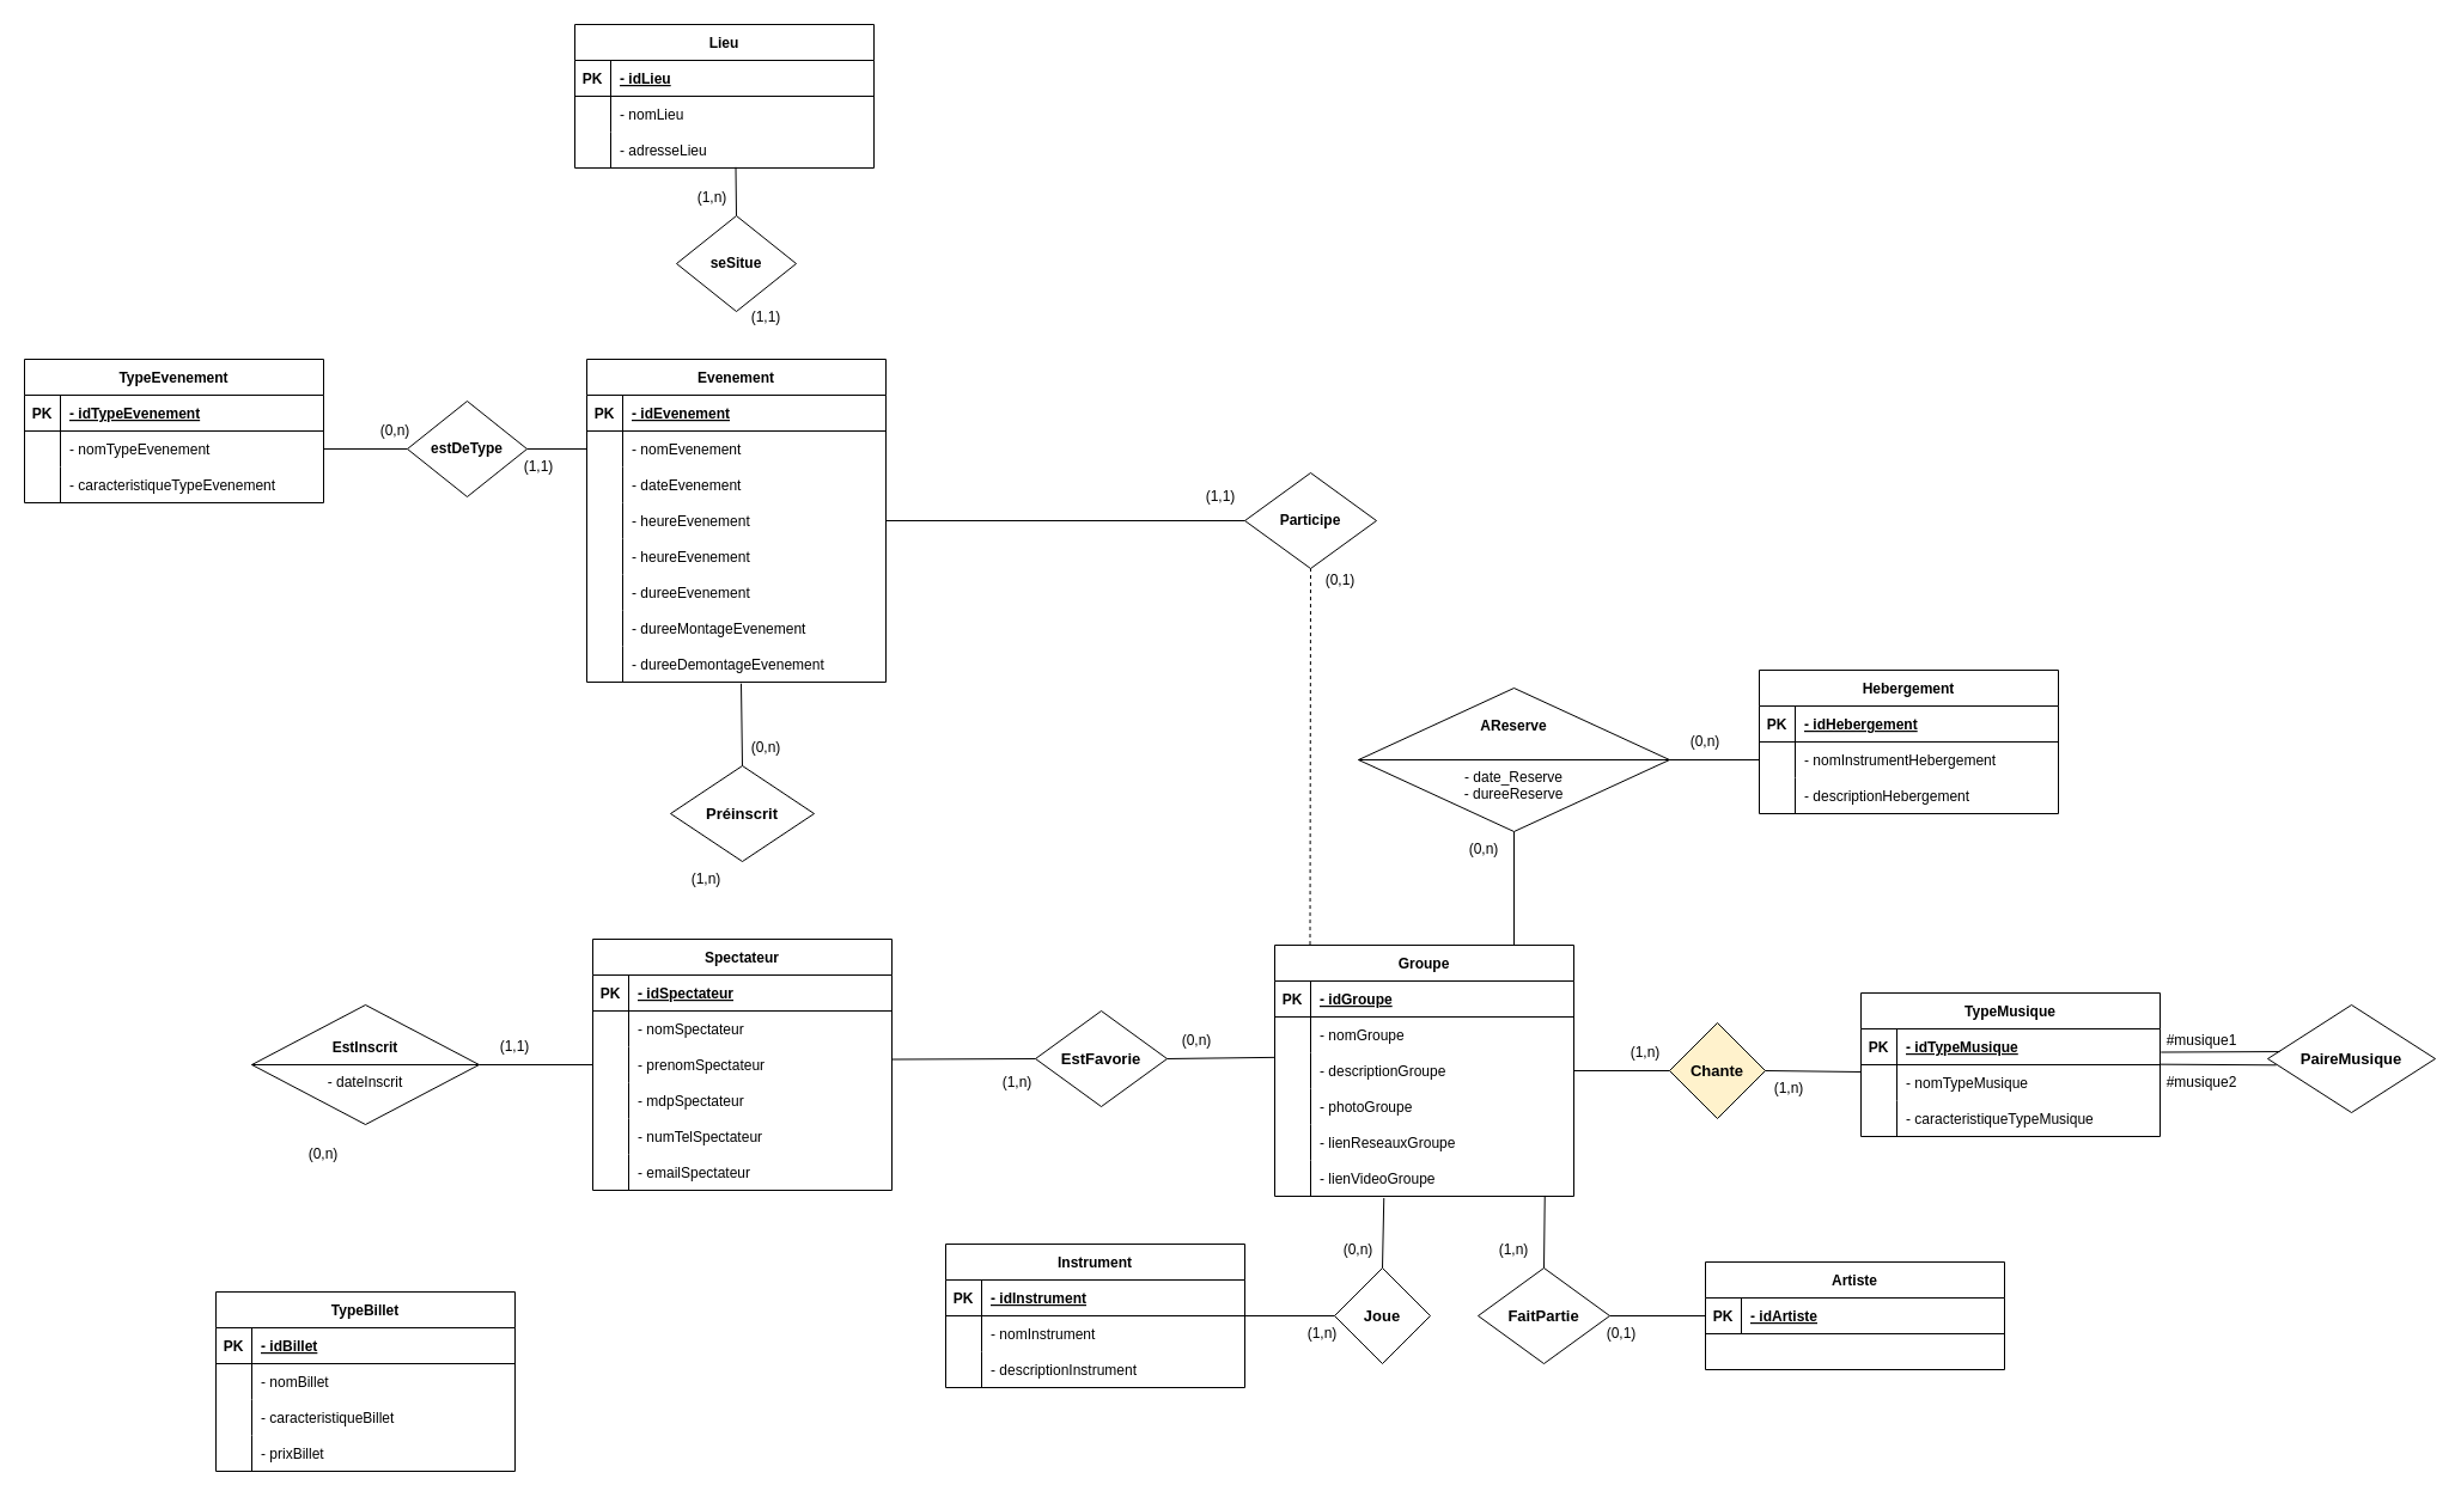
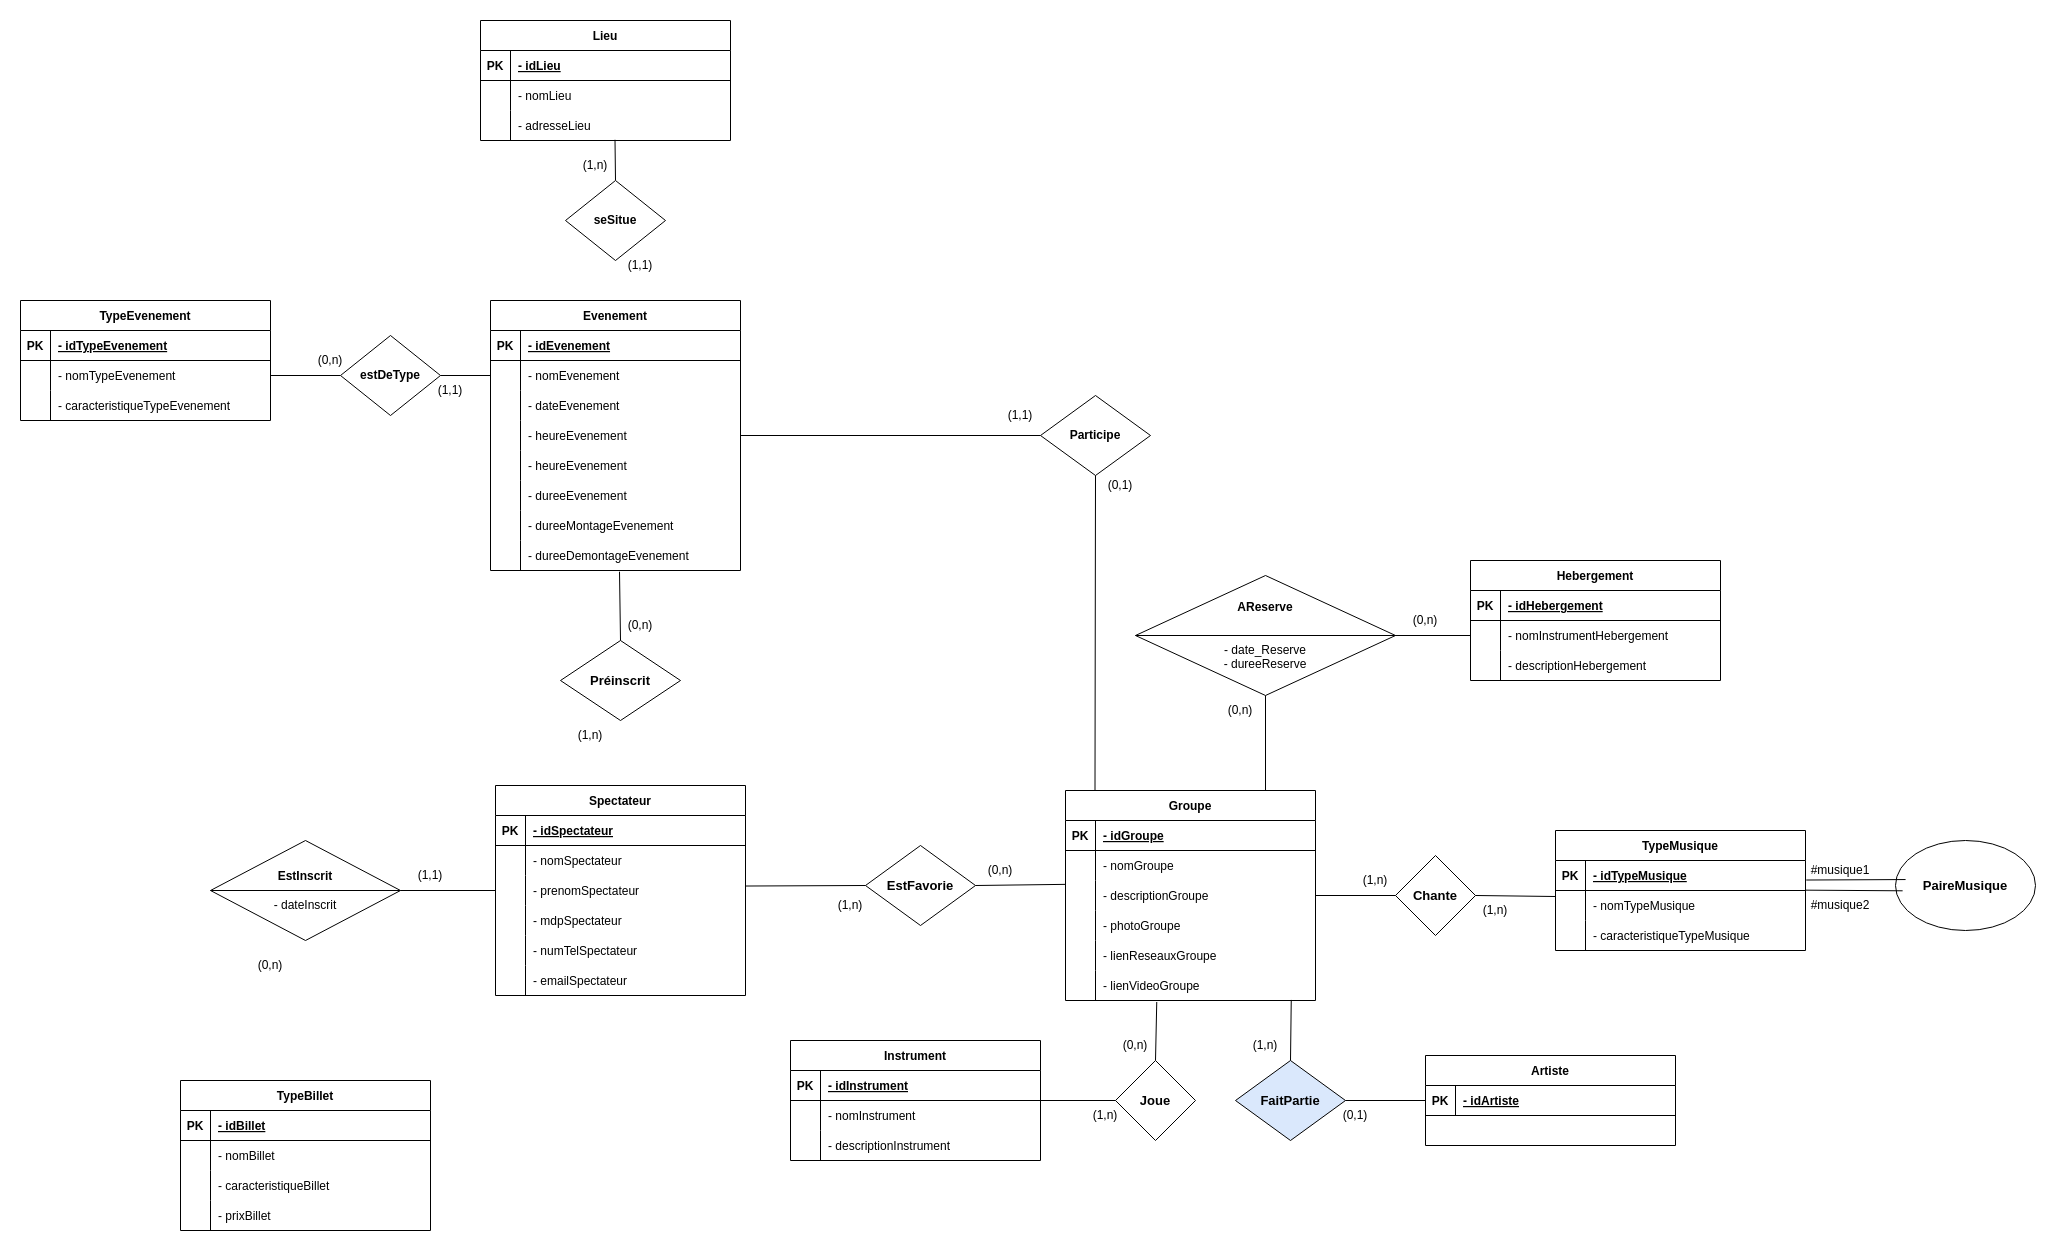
- <mxCell id="182" value="" style="endArrow=none;html=1;rounded=0;exitX=0.118;exitY=-0.002;exitDx=0;exitDy=0;entryX=0.5;entryY=1;entryDx=0;entryDy=0;exitPerimeter=0;dashed=1;" parent="1" source="85" target="180" edge="1"><mxGeometry width="50" height="50" relative="1" as="geometry"><mxPoint x="750" y="445" as="sourcePoint" /><mxPoint x="1050" y="460" as="targetPoint" /></mxGeometry></mxCell>
+ <mxCell id="182" value="" style="endArrow=none;html=1;rounded=0;exitX=0.118;exitY=-0.002;exitDx=0;exitDy=0;entryX=0.5;entryY=1;entryDx=0;entryDy=0;exitPerimeter=0;" parent="1" source="85" target="180" edge="1"><mxGeometry width="50" height="50" relative="1" as="geometry"><mxPoint x="750" y="445" as="sourcePoint" /><mxPoint x="1050" y="460" as="targetPoint" /></mxGeometry></mxCell>
- <mxCell id="136" value="&lt;b&gt;&lt;font style=&quot;font-size: 13px;&quot;&gt;PaireMusique&lt;/font&gt;&lt;/b&gt;" style="rhombus;whiteSpace=wrap;html=1;" parent="1" vertex="1"><mxGeometry x="1895" y="840" width="140" height="90" as="geometry" /></mxCell>
+ <mxCell id="136" value="&lt;b&gt;&lt;font style=&quot;font-size: 13px;&quot;&gt;PaireMusique&lt;/font&gt;&lt;/b&gt;" style="ellipse;whiteSpace=wrap;html=1;" parent="1" vertex="1"><mxGeometry x="1895" y="840" width="140" height="90" as="geometry" /></mxCell>
- <mxCell id="137" value="&lt;b&gt;&lt;font style=&quot;font-size: 13px;&quot;&gt;Chante&lt;/font&gt;&lt;/b&gt;" style="rhombus;whiteSpace=wrap;html=1;fillColor=#fff2cc;" parent="1" vertex="1"><mxGeometry x="1395" y="855" width="80" height="80" as="geometry" /></mxCell>
+ <mxCell id="137" value="&lt;b&gt;&lt;font style=&quot;font-size: 13px;&quot;&gt;Chante&lt;/font&gt;&lt;/b&gt;" style="rhombus;whiteSpace=wrap;html=1;" parent="1" vertex="1"><mxGeometry x="1395" y="855" width="80" height="80" as="geometry" /></mxCell>
- <mxCell id="138" value="&lt;b&gt;&lt;font style=&quot;font-size: 13px;&quot;&gt;FaitPartie&lt;/font&gt;&lt;/b&gt;" style="rhombus;whiteSpace=wrap;html=1;" parent="1" vertex="1"><mxGeometry x="1235" y="1060" width="110" height="80" as="geometry" /></mxCell>
+ <mxCell id="138" value="&lt;b&gt;&lt;font style=&quot;font-size: 13px;&quot;&gt;FaitPartie&lt;/font&gt;&lt;/b&gt;" style="rhombus;whiteSpace=wrap;html=1;fillColor=#dae8fc;" parent="1" vertex="1"><mxGeometry x="1235" y="1060" width="110" height="80" as="geometry" /></mxCell>
